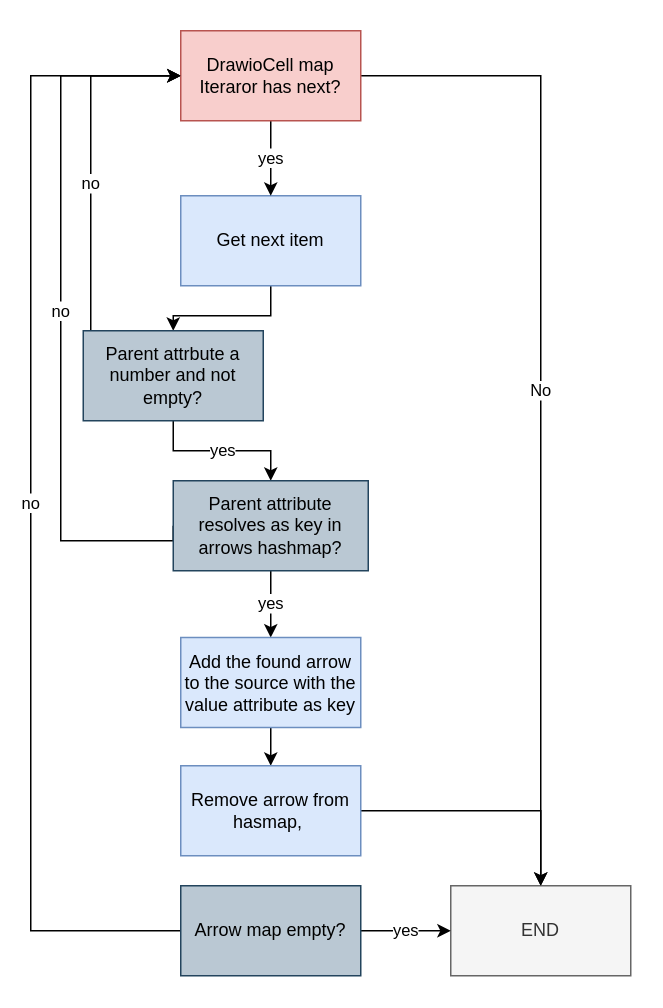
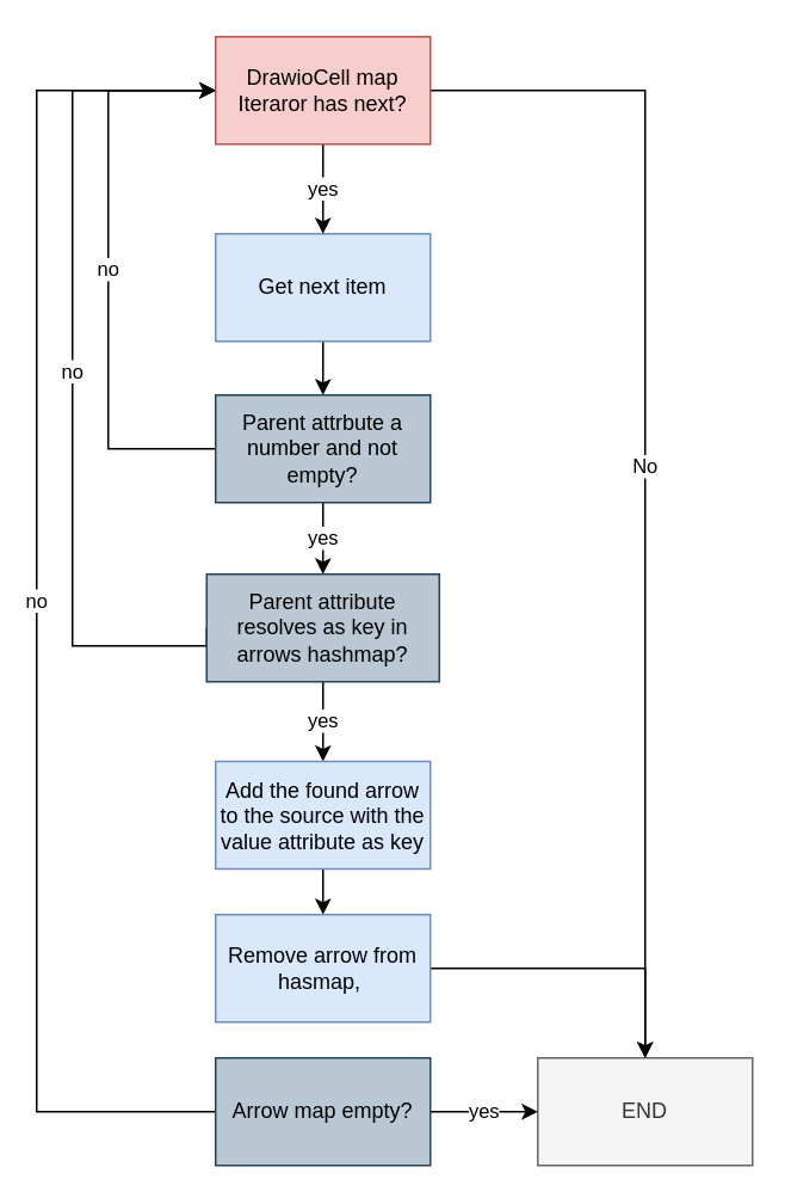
- <mxCell id="6" value="Parent attrbute a number and not empty?" style="rounded=0;whiteSpace=wrap;html=1;fillColor=#bac8d3;strokeColor=#23445d;" parent="1" vertex="1"><mxGeometry x="55" y="220" width="120" height="60" as="geometry" /></mxCell>
+ <mxCell id="6" value="Parent attrbute a number and not empty?" style="rounded=0;whiteSpace=wrap;html=1;fillColor=#bac8d3;strokeColor=#23445d;" parent="1" vertex="1"><mxGeometry x="120" y="220" width="120" height="60" as="geometry" /></mxCell>
